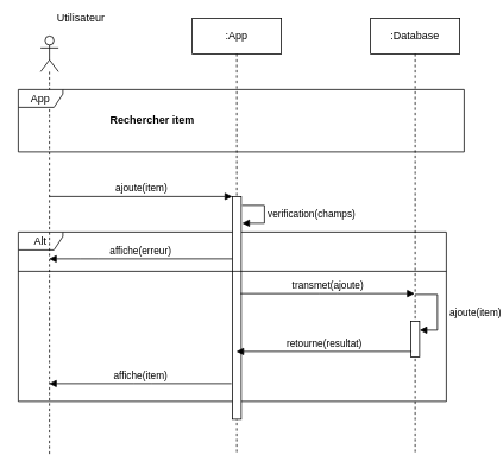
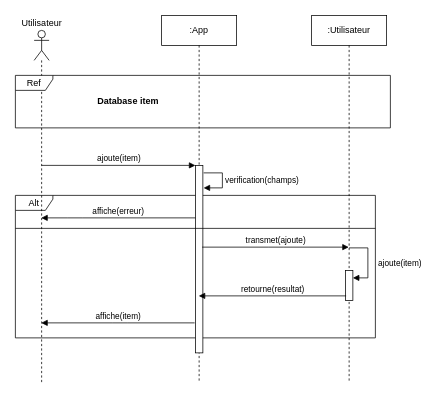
- <mxCell id="4" value="Utilisateur" style="text;html=1;align=center;verticalAlign=middle;resizable=0;points=[];autosize=1;" vertex="1" parent="1"><mxGeometry x="55" y="10" width="70" height="20" as="geometry" /></mxCell>
+ <mxCell id="4" value="Utilisateur" style="text;html=1;align=center;verticalAlign=middle;resizable=0;points=[];autosize=1;" vertex="1" parent="1"><mxGeometry x="20" y="20" width="70" height="20" as="geometry" /></mxCell>
- <mxCell id="7" value=":Database" style="shape=umlLifeline;perimeter=lifelinePerimeter;whiteSpace=wrap;html=1;container=1;collapsible=0;recursiveResize=0;outlineConnect=0;" vertex="1" parent="1"><mxGeometry x="415" y="20" width="100" height="490" as="geometry" /></mxCell>
+ <mxCell id="7" value=":Utilisateur" style="shape=umlLifeline;perimeter=lifelinePerimeter;whiteSpace=wrap;html=1;container=1;collapsible=0;recursiveResize=0;outlineConnect=0;" vertex="1" parent="1"><mxGeometry x="415" y="20" width="100" height="490" as="geometry" /></mxCell>
- <mxCell id="10" value="App" style="shape=umlFrame;whiteSpace=wrap;html=1;width=50;height=20;" vertex="1" parent="1"><mxGeometry x="20" y="100" width="500" height="70" as="geometry" /></mxCell>
+ <mxCell id="10" value="Ref" style="shape=umlFrame;whiteSpace=wrap;html=1;width=50;height=20;" vertex="1" parent="1"><mxGeometry x="20" y="100" width="500" height="70" as="geometry" /></mxCell>
- <mxCell id="15" value="Rechercher item" style="text;html=1;align=center;verticalAlign=middle;resizable=0;points=[];autosize=1;fontStyle=1" vertex="1" parent="1"><mxGeometry x="115" y="125" width="110" height="20" as="geometry" /></mxCell>
+ <mxCell id="15" value="Database item" style="text;html=1;align=center;verticalAlign=middle;resizable=0;points=[];autosize=1;fontStyle=1" vertex="1" parent="1"><mxGeometry x="115" y="125" width="110" height="20" as="geometry" /></mxCell>
